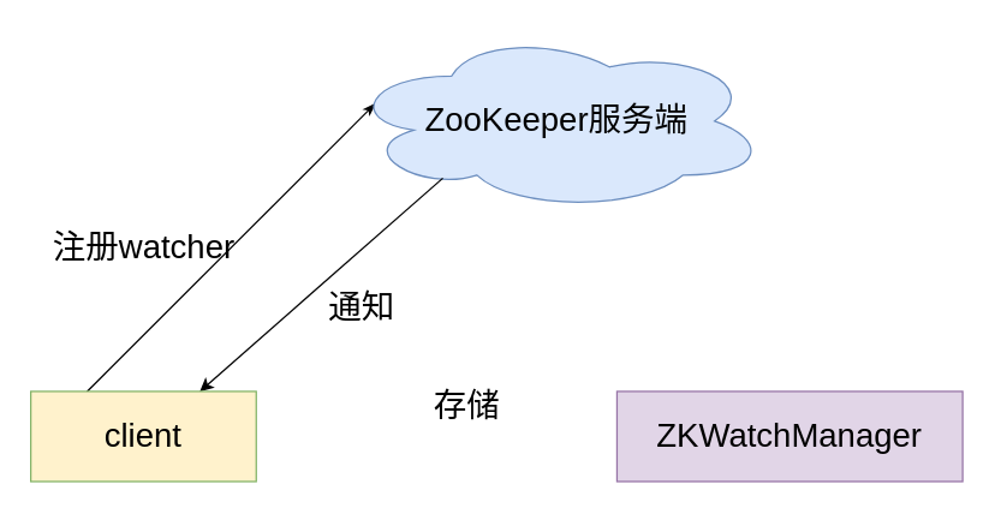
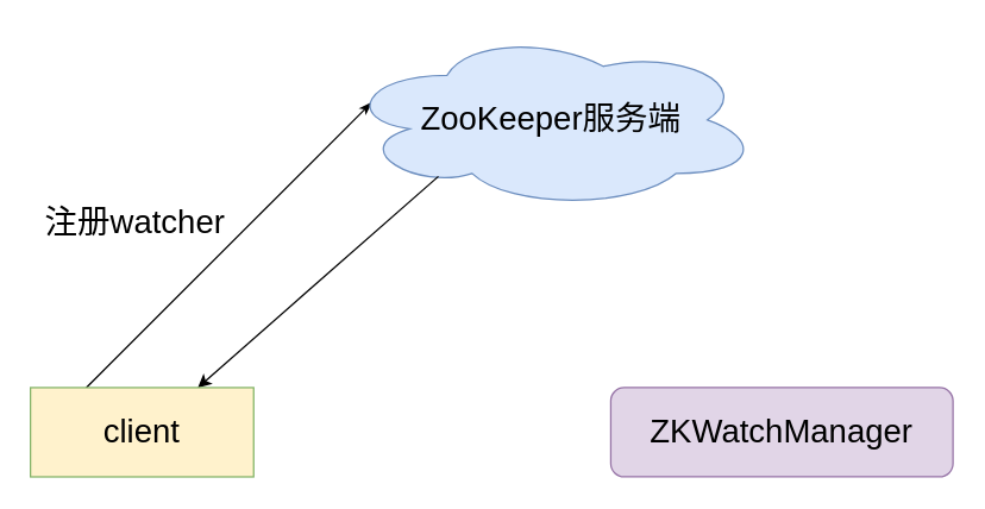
- <mxCell id="7" value="&lt;font style=&quot;font-size: 22px&quot;&gt;注册watcher&lt;/font&gt;" style="text;html=1;align=center;verticalAlign=middle;resizable=0;points=[];autosize=1;" vertex="1" parent="1"><mxGeometry x="25" y="155" width="140" height="20" as="geometry" /></mxCell>
+ <mxCell id="7" value="&lt;font style=&quot;font-size: 22px&quot;&gt;注册watcher&lt;/font&gt;" style="text;html=1;align=center;verticalAlign=middle;resizable=0;points=[];autosize=1;" vertex="1" parent="1"><mxGeometry x="20" y="140" width="140" height="20" as="geometry" /></mxCell>
- <mxCell id="8" value="&lt;font style=&quot;font-size: 22px&quot;&gt;通知&lt;/font&gt;" style="text;html=1;align=center;verticalAlign=middle;resizable=0;points=[];autosize=1;" vertex="1" parent="1"><mxGeometry x="210" y="195" width="60" height="20" as="geometry" /></mxCell>
- <mxCell id="9" value="&lt;font style=&quot;font-size: 22px&quot;&gt;存储&lt;/font&gt;" style="text;html=1;align=center;verticalAlign=middle;resizable=0;points=[];autosize=1;" vertex="1" parent="1"><mxGeometry x="280" y="260" width="60" height="20" as="geometry" /></mxCell>
- <mxCell id="6" value="&lt;font style=&quot;font-size: 22px&quot;&gt;ZKWatchManager&lt;/font&gt;" style="rounded=0;whiteSpace=wrap;html=1;fillColor=#e1d5e7;strokeColor=#9673a6;" vertex="1" parent="1"><mxGeometry x="410" y="260" width="230" height="60" as="geometry" /></mxCell>
+ <mxCell id="6" value="&lt;font style=&quot;font-size: 22px&quot;&gt;ZKWatchManager&lt;/font&gt;" style="whiteSpace=wrap;html=1;fillColor=#e1d5e7;strokeColor=#9673a6;rounded=1;" vertex="1" parent="1"><mxGeometry x="410" y="260" width="230" height="60" as="geometry" /></mxCell>
